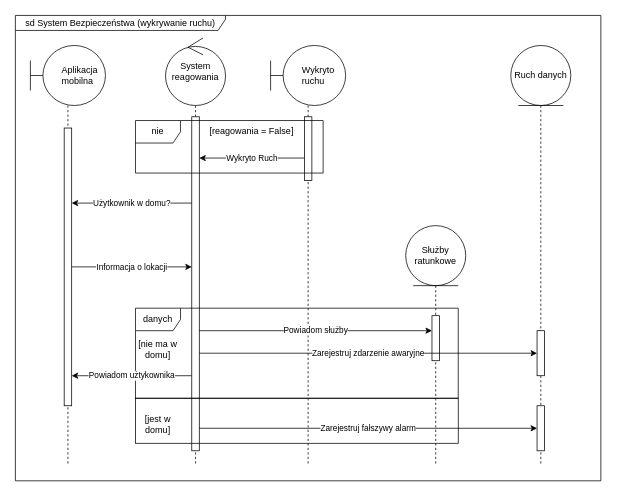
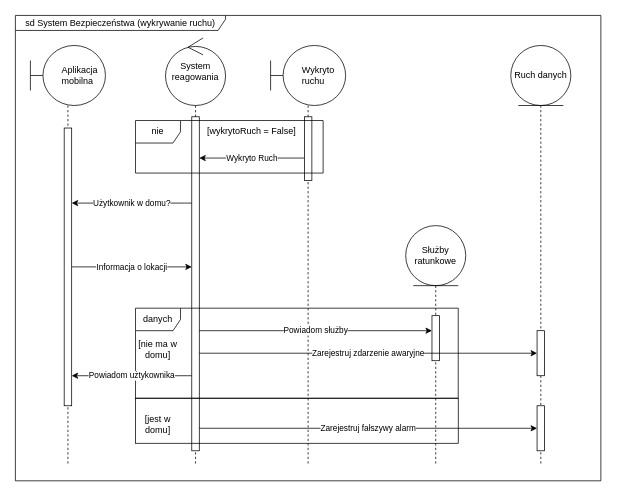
- <mxCell id="25" value="[reagowania = False]" style="text;html=1;align=center;verticalAlign=middle;whiteSpace=wrap;rounded=0;" vertex="1" parent="1"><mxGeometry x="270" y="160" width="130" height="30" as="geometry" /></mxCell>
+ <mxCell id="25" value="[wykrytoRuch = False]" style="text;html=1;align=center;verticalAlign=middle;whiteSpace=wrap;rounded=0;" vertex="1" parent="1"><mxGeometry x="270" y="160" width="130" height="30" as="geometry" /></mxCell>
